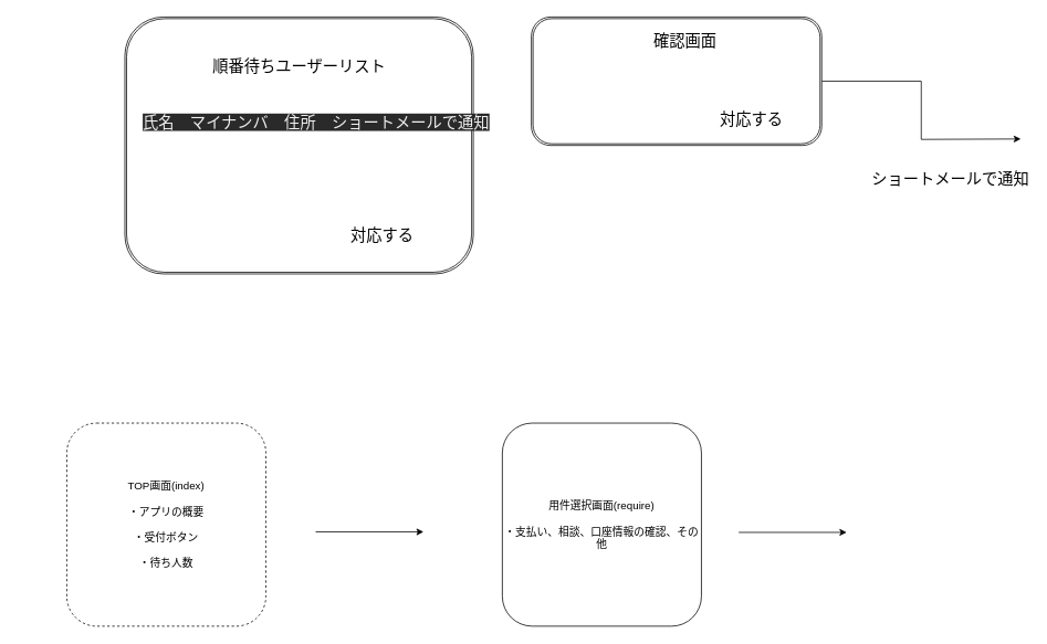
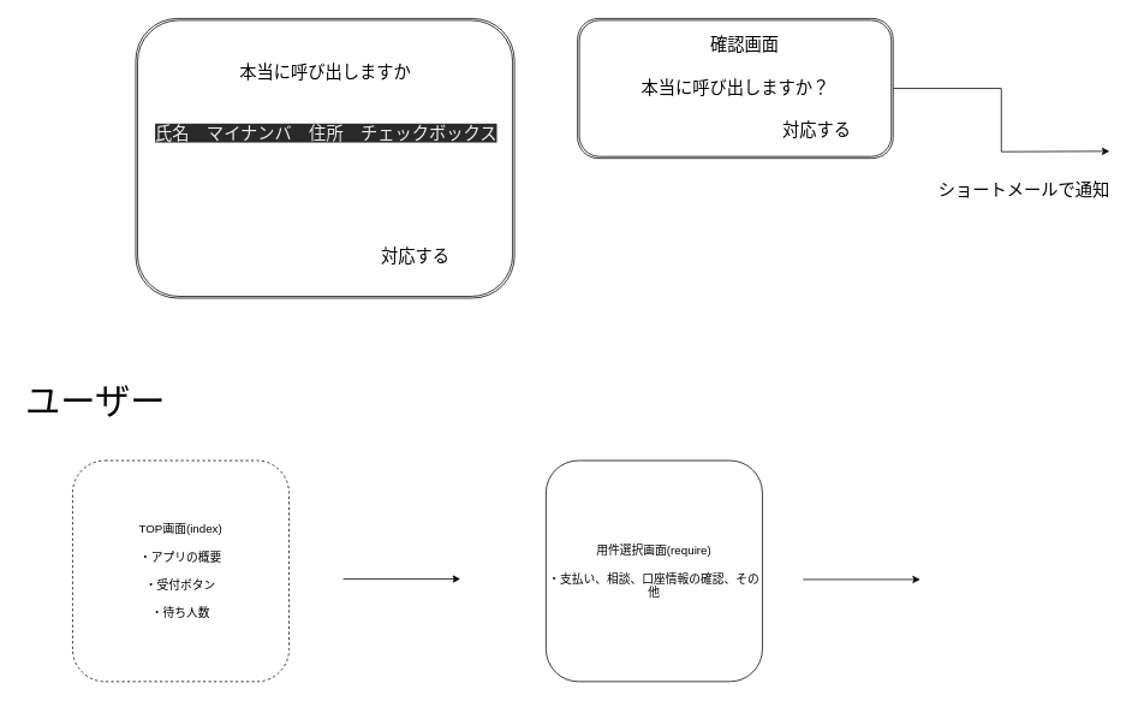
- <mxCell id="5" value="順番待ちユーザーリスト" style="text;html=1;align=center;verticalAlign=middle;resizable=0;points=[];autosize=1;fontSize=19;" parent="1" vertex="1"><mxGeometry x="250" y="65" width="220" height="30" as="geometry" /></mxCell>
+ <mxCell id="5" value="本当に呼び出しますか" style="text;html=1;align=center;verticalAlign=middle;resizable=0;points=[];autosize=1;fontSize=19;" parent="1" vertex="1"><mxGeometry x="250" y="65" width="220" height="30" as="geometry" /></mxCell>
+ <mxCell id="8" value="本当に呼び出しますか？" style="text;html=1;align=center;verticalAlign=middle;resizable=0;points=[];autosize=1;fontSize=19;" parent="1" vertex="1"><mxGeometry x="705" y="82.5" width="220" height="30" as="geometry" /></mxCell>
- <mxCell id="11" value="&lt;span style=&quot;color: rgb(240 , 240 , 240) ; font-family: &amp;#34;helvetica&amp;#34; ; font-size: 19px ; font-style: normal ; font-weight: 400 ; letter-spacing: normal ; text-align: left ; text-indent: 0px ; text-transform: none ; word-spacing: 0px ; background-color: rgb(42 , 42 , 42) ; float: none ; display: inline&quot;&gt;氏名　マイナンバ　住所　ショートメールで通知&lt;br style=&quot;font-size: 19px&quot;&gt;&lt;/span&gt;" style="text;whiteSpace=wrap;html=1;fontSize=19;" parent="1" vertex="1"><mxGeometry x="170" y="130" width="430" height="200" as="geometry" /></mxCell>
+ <mxCell id="11" value="&lt;span style=&quot;color: rgb(240 , 240 , 240) ; font-family: &amp;#34;helvetica&amp;#34; ; font-size: 19px ; font-style: normal ; font-weight: 400 ; letter-spacing: normal ; text-align: left ; text-indent: 0px ; text-transform: none ; word-spacing: 0px ; background-color: rgb(42 , 42 , 42) ; float: none ; display: inline&quot;&gt;氏名　マイナンバ　住所　チェックボックス&lt;br style=&quot;font-size: 19px&quot;&gt;&lt;/span&gt;" style="text;whiteSpace=wrap;html=1;fontSize=19;" parent="1" vertex="1"><mxGeometry x="170" y="130" width="430" height="200" as="geometry" /></mxCell>
- <mxCell id="12" value="ショートメールで通知" style="text;html=1;align=center;verticalAlign=middle;resizable=0;points=[];autosize=1;fontSize=19;" parent="1" vertex="1"><mxGeometry x="1040" y="201" width="210" height="30" as="geometry" /></mxCell>
+ <mxCell id="12" value="ショートメールで通知" style="text;html=1;align=center;verticalAlign=middle;resizable=0;points=[];autosize=1;fontSize=19;" parent="1" vertex="1"><mxGeometry x="1030" y="196" width="210" height="30" as="geometry" /></mxCell>
+ <mxCell id="17" value="ユーザー" style="text;html=1;align=center;verticalAlign=middle;resizable=0;points=[];autosize=1;fontSize=39;" parent="1" vertex="1"><mxGeometry x="20" y="420" width="170" height="50" as="geometry" /></mxCell>
